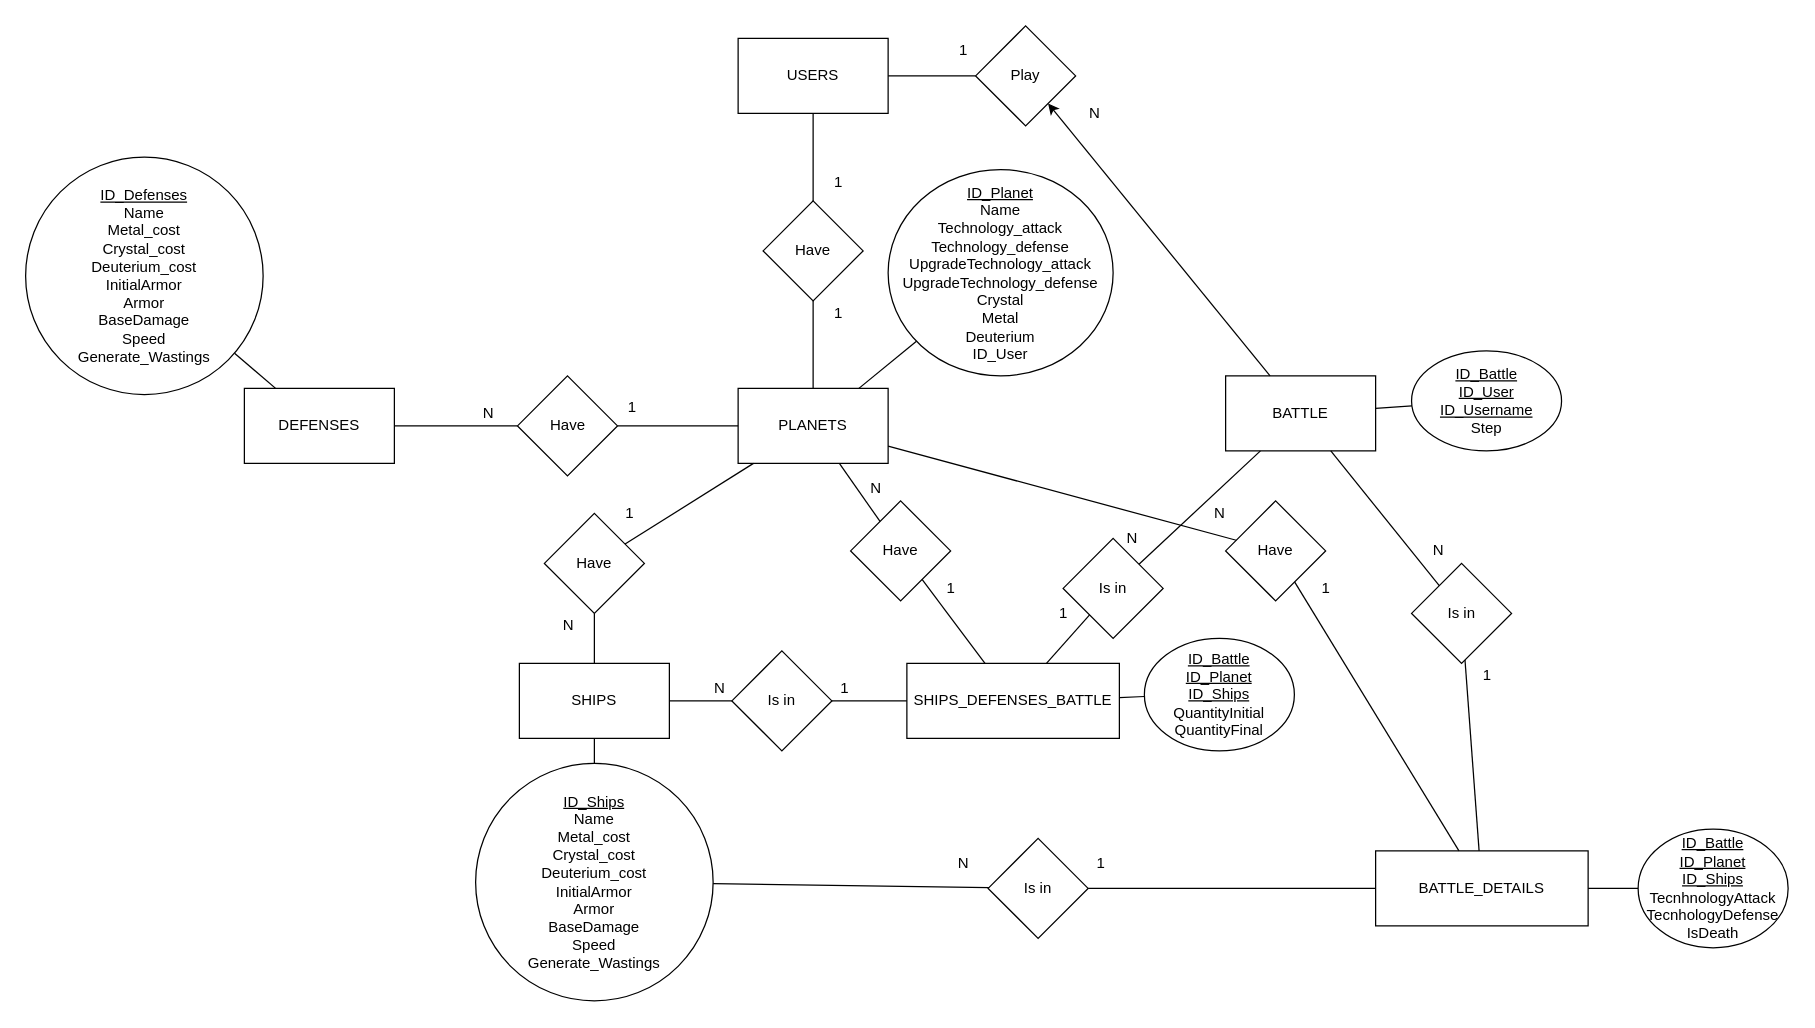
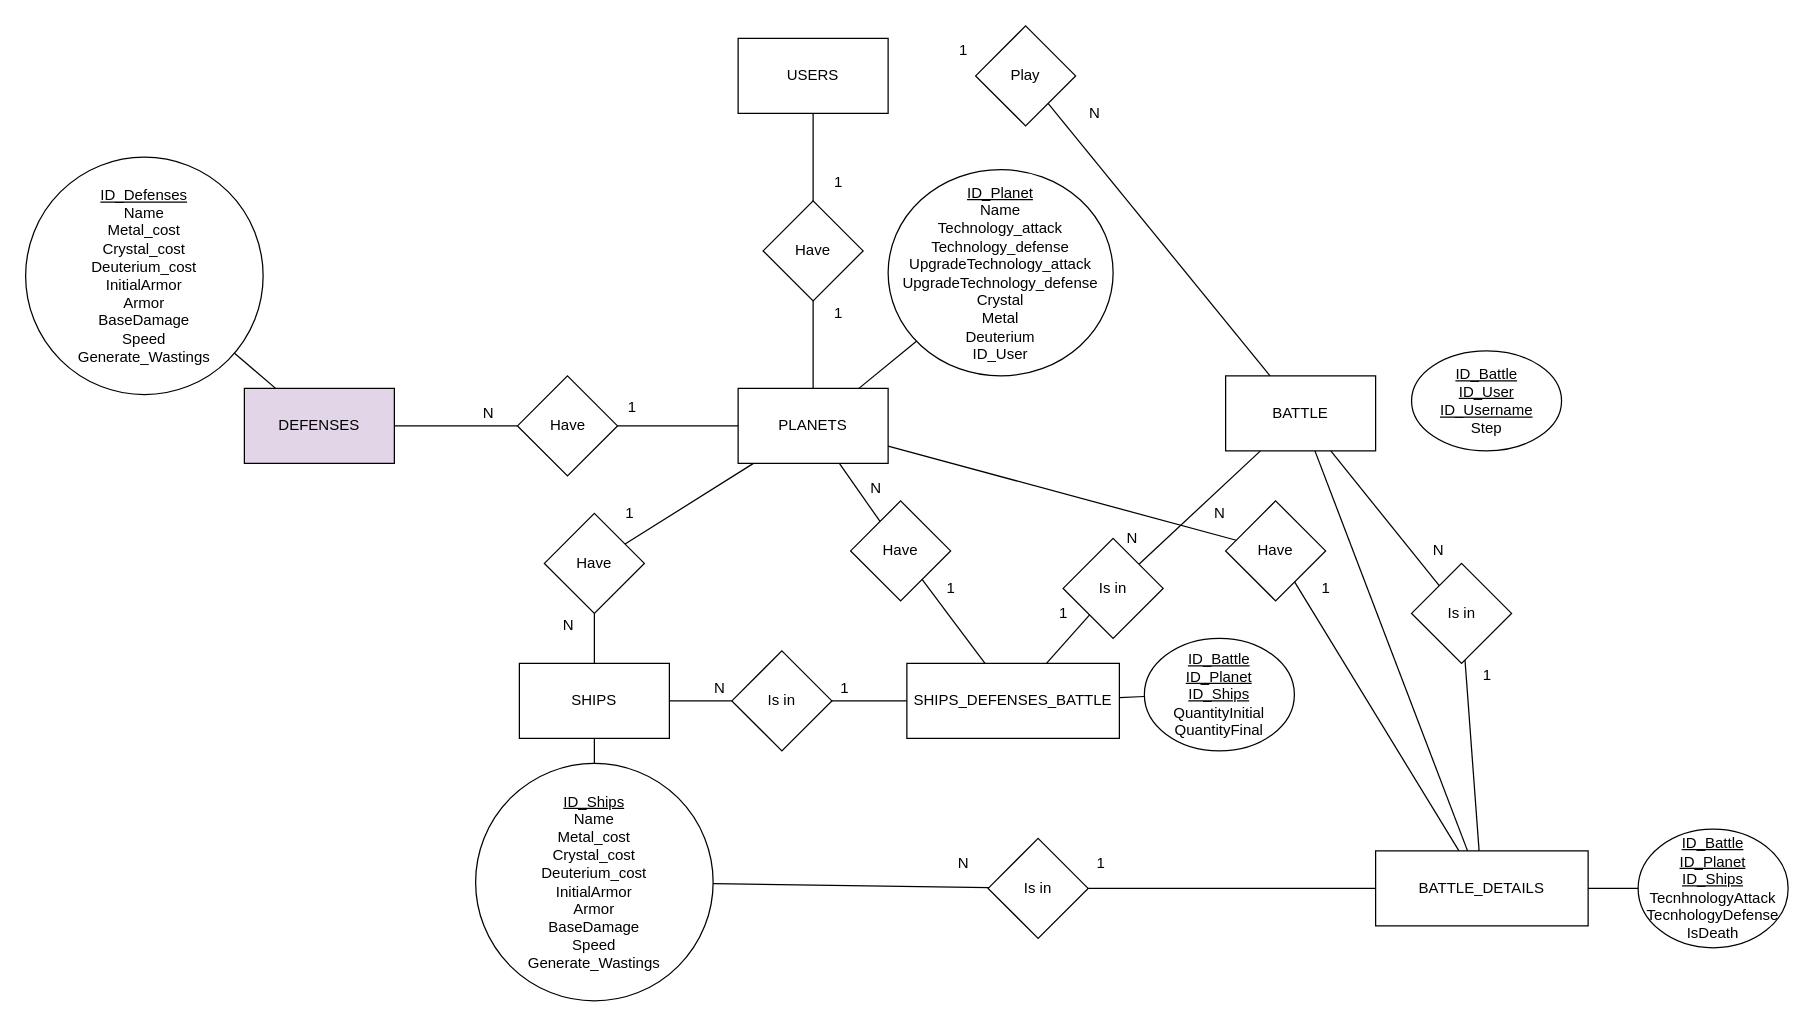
- <mxCell id="22" value="" style="endArrow=none;html=1;rounded=0;" edge="1" parent="1" source="21" target="3"><mxGeometry width="50" height="50" relative="1" as="geometry"><mxPoint x="660" y="100" as="sourcePoint" /><mxPoint x="660" y="170" as="targetPoint" /></mxGeometry></mxCell>
- <mxCell id="23" value="" style="endArrow=classic;html=1;rounded=0;" edge="1" parent="1" source="2" target="21"><mxGeometry width="50" height="50" relative="1" as="geometry"><mxPoint x="860" y="70" as="sourcePoint" /><mxPoint x="850" y="60" as="targetPoint" /></mxGeometry></mxCell>
+ <mxCell id="23" value="" style="endArrow=none;html=1;rounded=0;" edge="1" parent="1" source="2" target="21"><mxGeometry width="50" height="50" relative="1" as="geometry"><mxPoint x="860" y="70" as="sourcePoint" /><mxPoint x="850" y="60" as="targetPoint" /></mxGeometry></mxCell>
- <mxCell id="45" value="" style="endArrow=none;html=1;rounded=0;" edge="1" parent="1" source="2" target="9"><mxGeometry width="50" height="50" relative="1" as="geometry"><mxPoint x="1059.107" y="370" as="sourcePoint" /><mxPoint x="1104.435" y="519.315" as="targetPoint" /></mxGeometry></mxCell>
+ <mxCell id="45" value="" style="endArrow=none;html=1;rounded=0;" edge="1" parent="1" source="2" target="8"><mxGeometry width="50" height="50" relative="1" as="geometry"><mxPoint x="1059.107" y="370" as="sourcePoint" /><mxPoint x="1104.435" y="519.315" as="targetPoint" /></mxGeometry></mxCell>
- <mxCell id="6" value="DEFENSES" style="rounded=0;whiteSpace=wrap;html=1;" vertex="1" parent="1"><mxGeometry x="195" y="310" width="120" height="60" as="geometry" /></mxCell>
+ <mxCell id="6" value="DEFENSES" style="rounded=0;whiteSpace=wrap;html=1;fillColor=#e1d5e7;" vertex="1" parent="1"><mxGeometry x="195" y="310" width="120" height="60" as="geometry" /></mxCell>
